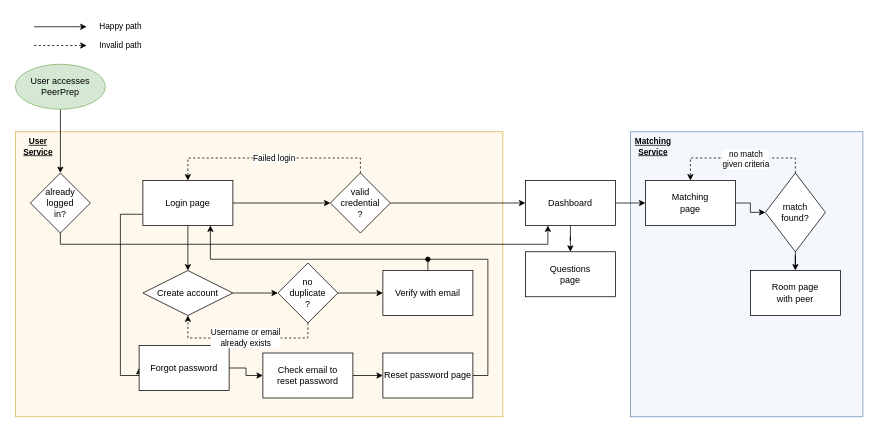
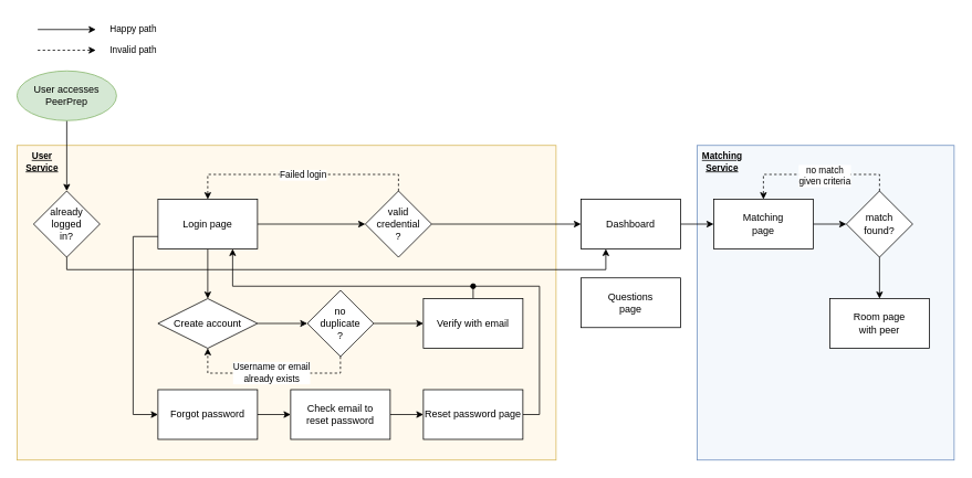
- <mxCell id="44" value="match&lt;br&gt;found?" style="rhombus;whiteSpace=wrap;html=1;rounded=0;" vertex="1" parent="1"><mxGeometry x="1020" y="230" width="80" height="105" as="geometry" /></mxCell>
+ <mxCell id="44" value="match&lt;br&gt;found?" style="rhombus;whiteSpace=wrap;html=1;rounded=0;" vertex="1" parent="1"><mxGeometry x="1020" y="230" width="80" height="80" as="geometry" /></mxCell>
- <mxCell id="17" value="" style="edgeStyle=orthogonalEdgeStyle;rounded=0;orthogonalLoop=1;jettySize=auto;html=1;" edge="1" parent="1" source="18" target="40"><mxGeometry relative="1" as="geometry" /></mxCell>
- <mxCell id="22" value="Forgot password" style="rounded=0;whiteSpace=wrap;html=1;" parent="1" vertex="1"><mxGeometry x="185" y="460" width="120" height="60" as="geometry" /></mxCell>
+ <mxCell id="22" value="Forgot password" style="rounded=0;whiteSpace=wrap;html=1;" parent="1" vertex="1"><mxGeometry x="190" y="470" width="120" height="60" as="geometry" /></mxCell>
